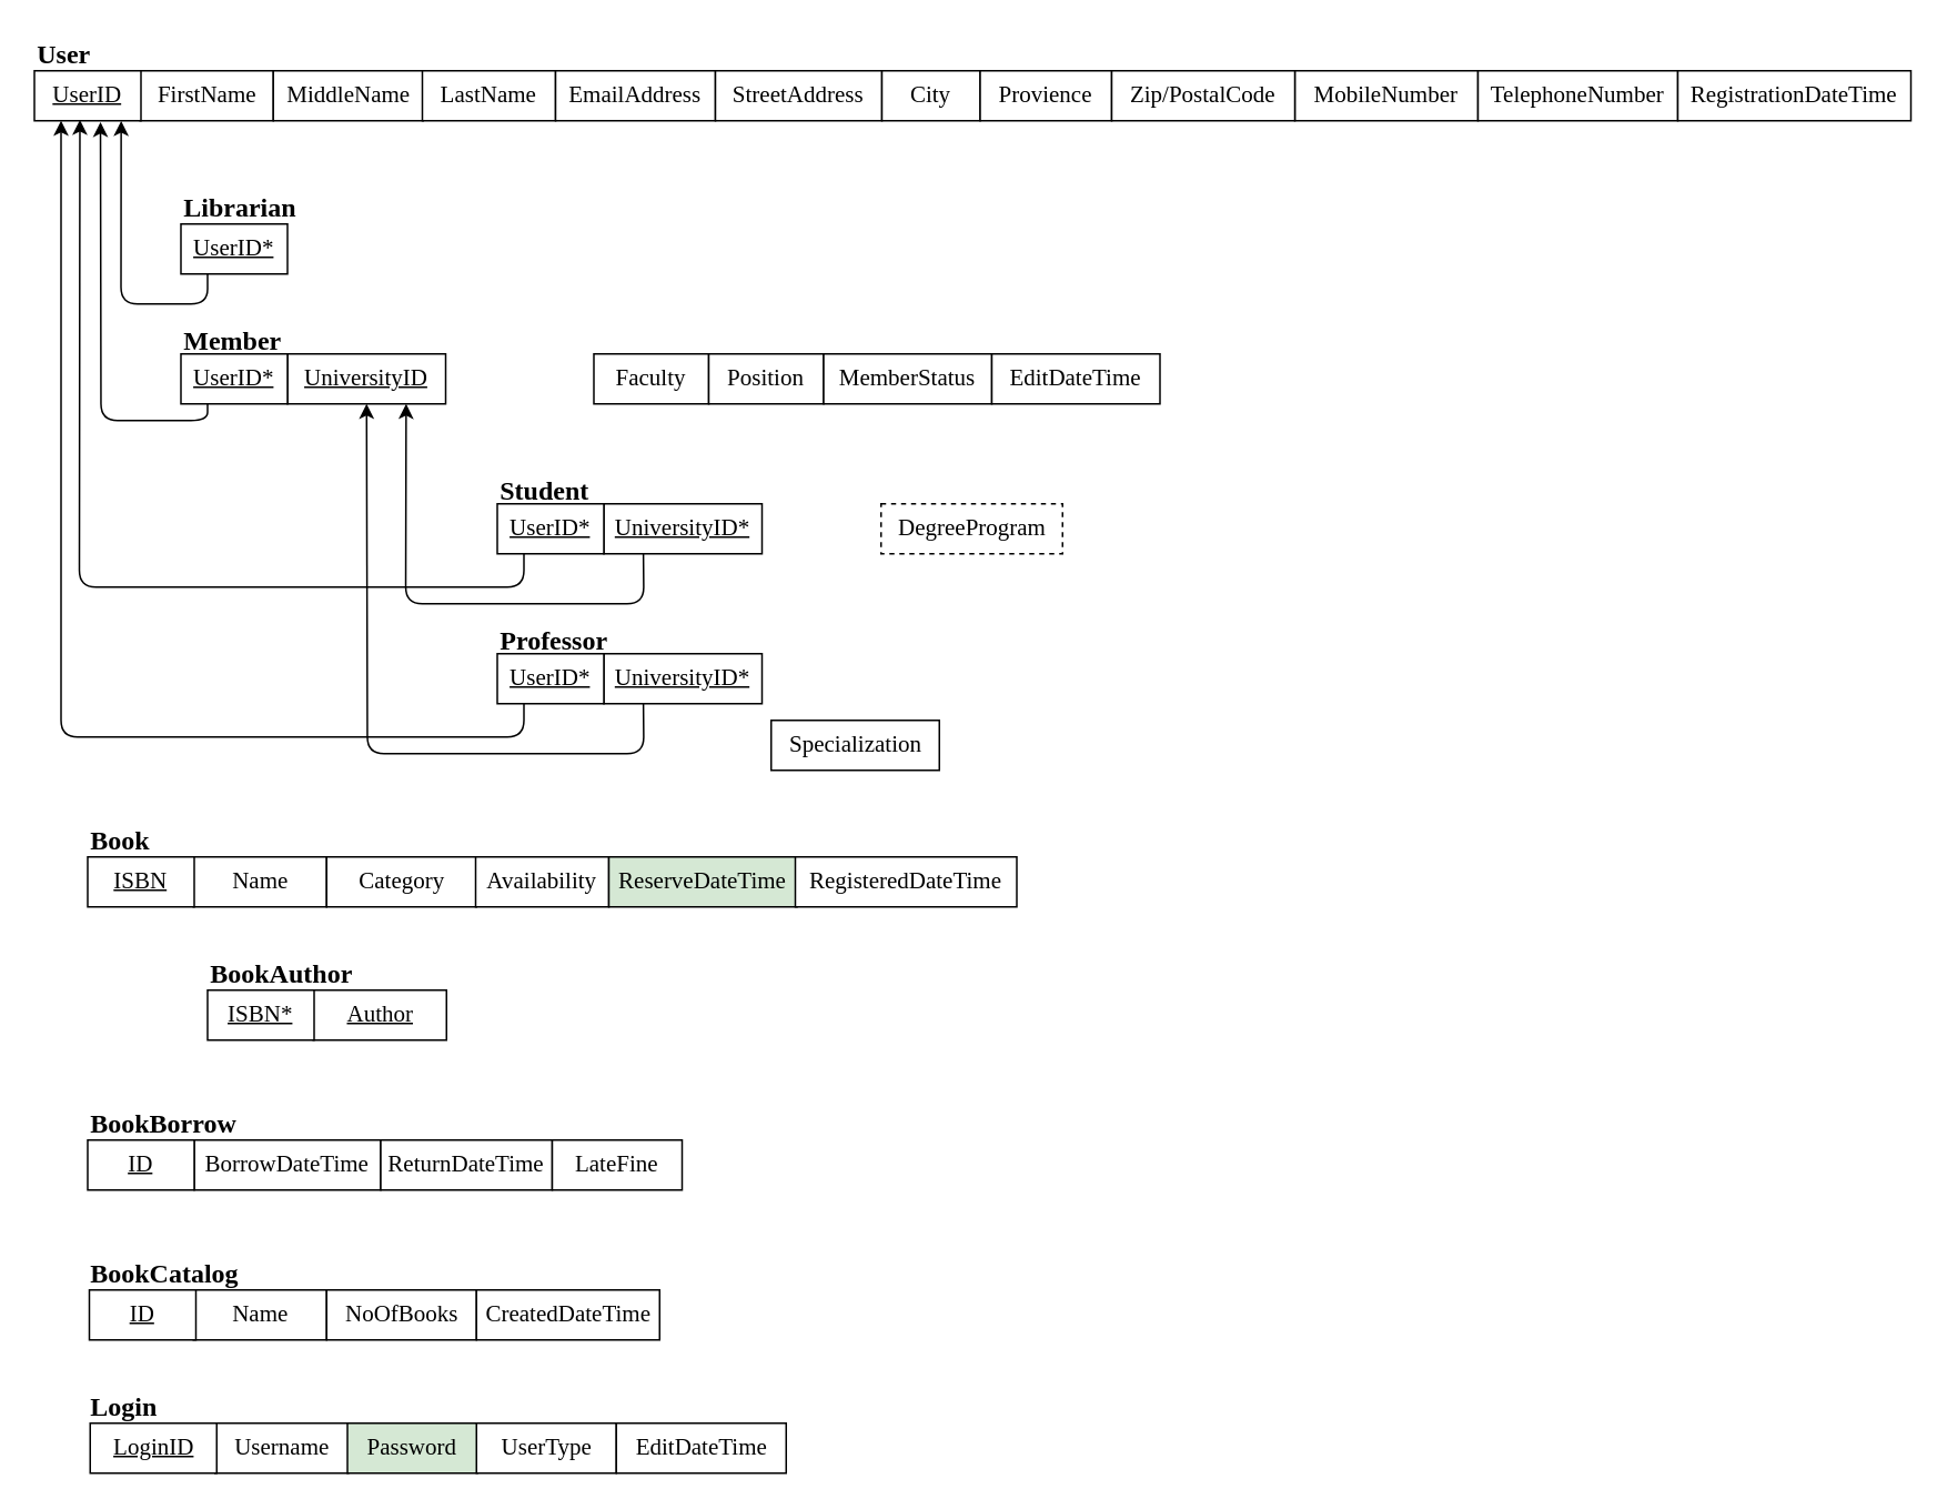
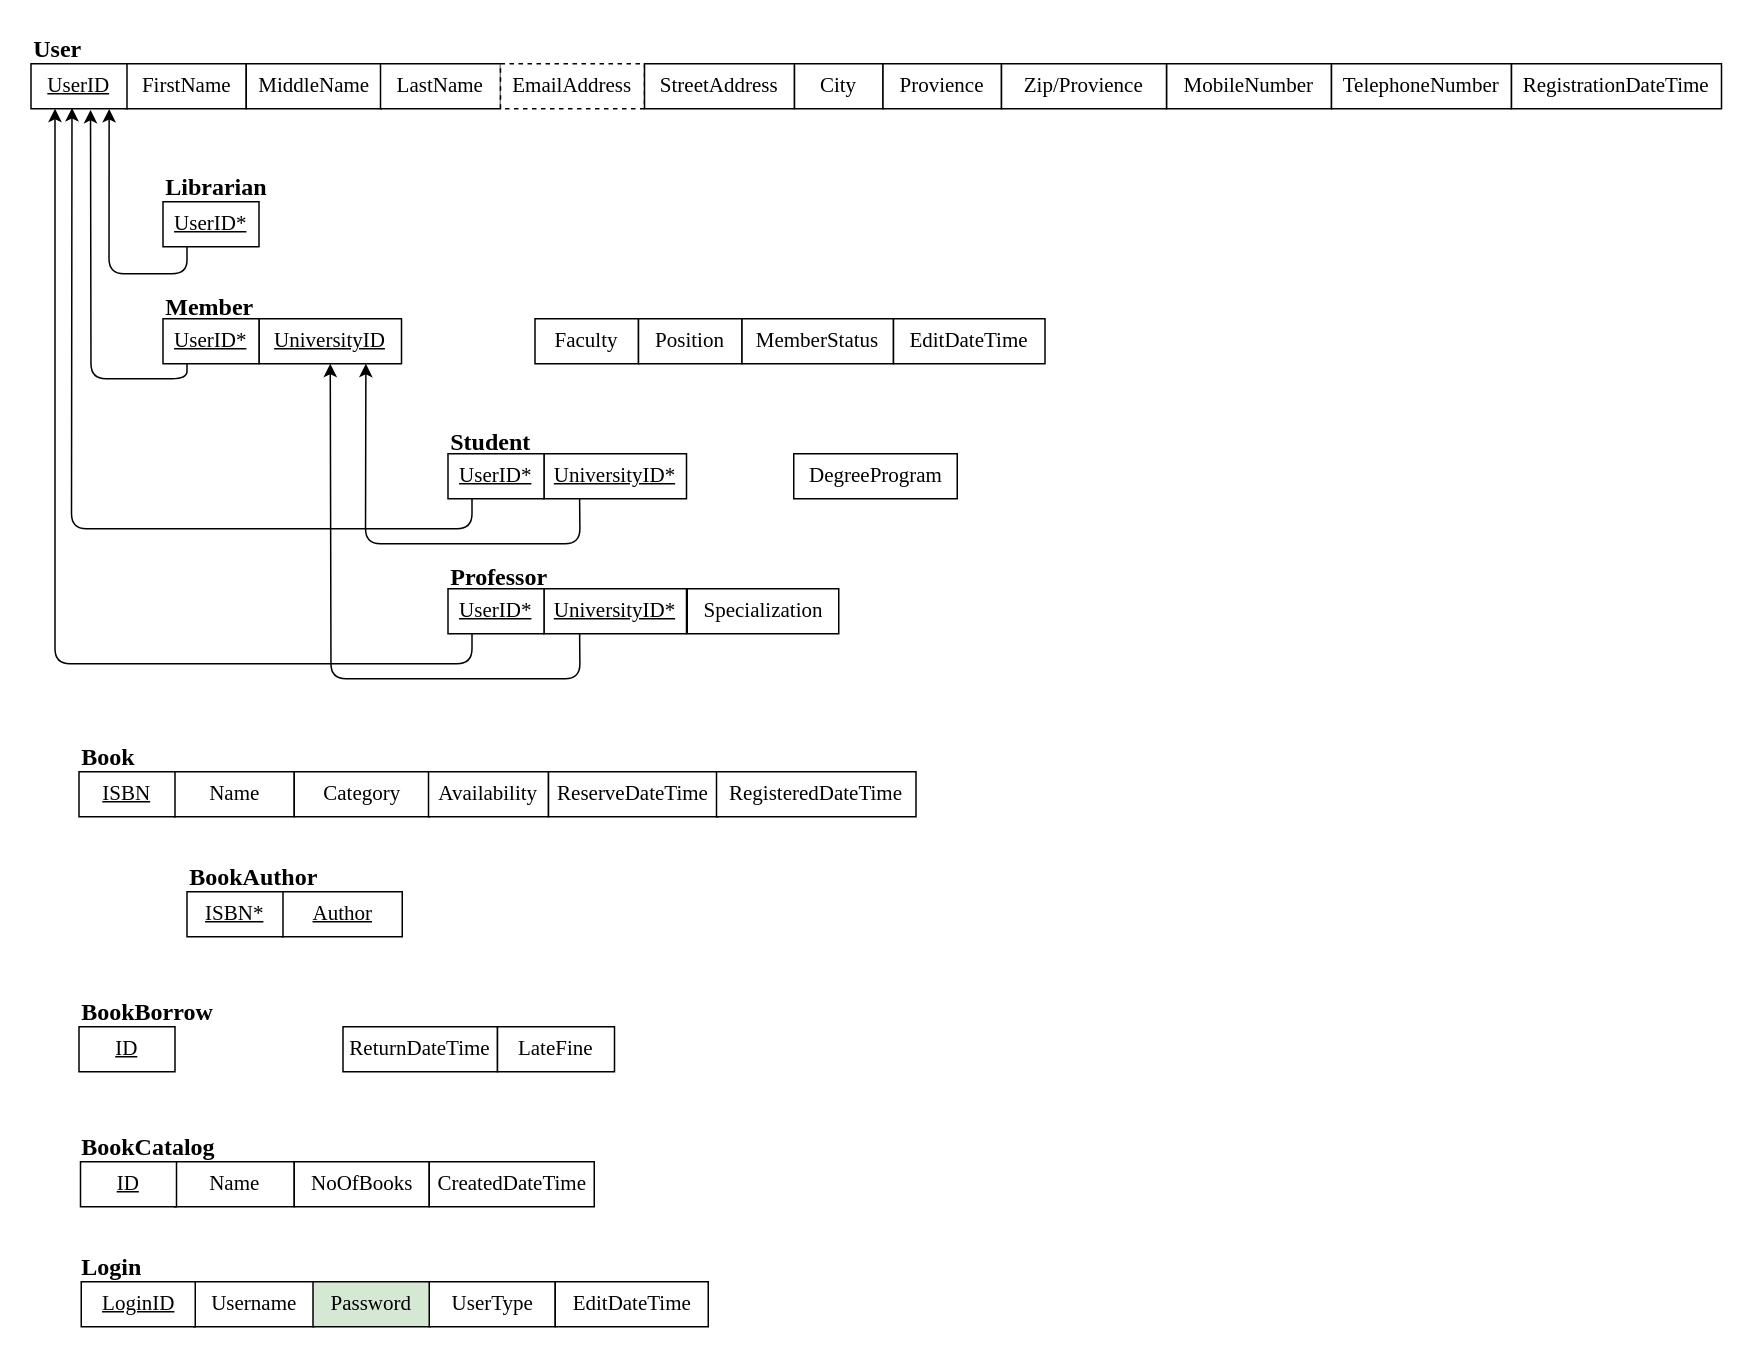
- <mxCell id="6" value="EmailAddress" style="rounded=0;whiteSpace=wrap;html=1;fontSize=14;fontFamily=Times New Roman;" parent="1" vertex="1"><mxGeometry x="333" y="42" width="96" height="30" as="geometry" /></mxCell>
+ <mxCell id="6" value="EmailAddress" style="rounded=0;whiteSpace=wrap;html=1;fontSize=14;fontFamily=Times New Roman;dashed=1;" parent="1" vertex="1"><mxGeometry x="333" y="42" width="96" height="30" as="geometry" /></mxCell>
- <mxCell id="13" value="Zip/PostalCode" style="rounded=0;whiteSpace=wrap;html=1;fontSize=14;fontFamily=Times New Roman;" parent="1" vertex="1"><mxGeometry x="667" y="42" width="110" height="30" as="geometry" /></mxCell>
+ <mxCell id="13" value="Zip/Provience" style="rounded=0;whiteSpace=wrap;html=1;fontSize=14;fontFamily=Times New Roman;" parent="1" vertex="1"><mxGeometry x="667" y="42" width="110" height="30" as="geometry" /></mxCell>
- <mxCell id="26" value="DegreeProgram" style="rounded=0;whiteSpace=wrap;html=1;fontSize=14;fontFamily=Times New Roman;dashed=1;" parent="1" vertex="1"><mxGeometry x="528.5" y="302" width="109" height="30" as="geometry" /></mxCell>
+ <mxCell id="26" value="DegreeProgram" style="rounded=0;whiteSpace=wrap;html=1;fontSize=14;fontFamily=Times New Roman;" parent="1" vertex="1"><mxGeometry x="528.5" y="302" width="109" height="30" as="geometry" /></mxCell>
- <mxCell id="30" value="Specialization" style="rounded=0;whiteSpace=wrap;html=1;fontSize=14;fontFamily=Times New Roman;" parent="1" vertex="1"><mxGeometry x="462.5" y="432" width="101" height="30" as="geometry" /></mxCell>
+ <mxCell id="30" value="Specialization" style="rounded=0;whiteSpace=wrap;html=1;fontSize=14;fontFamily=Times New Roman;" parent="1" vertex="1"><mxGeometry x="457.5" y="392" width="101" height="30" as="geometry" /></mxCell>
- <mxCell id="42" value="ReserveDateTime" style="rounded=0;whiteSpace=wrap;html=1;fontSize=14;fontFamily=Times New Roman;fillColor=#d5e8d4;" parent="1" vertex="1"><mxGeometry x="365" y="514" width="113" height="30" as="geometry" /></mxCell>
+ <mxCell id="42" value="ReserveDateTime" style="rounded=0;whiteSpace=wrap;html=1;fontSize=14;fontFamily=Times New Roman;" parent="1" vertex="1"><mxGeometry x="365" y="514" width="113" height="30" as="geometry" /></mxCell>
- <mxCell id="49" value="BorrowDateTime" style="rounded=0;whiteSpace=wrap;html=1;fontSize=14;fontFamily=Times New Roman;" vertex="1" parent="1"><mxGeometry x="116" y="684" width="112" height="30" as="geometry" /></mxCell>
